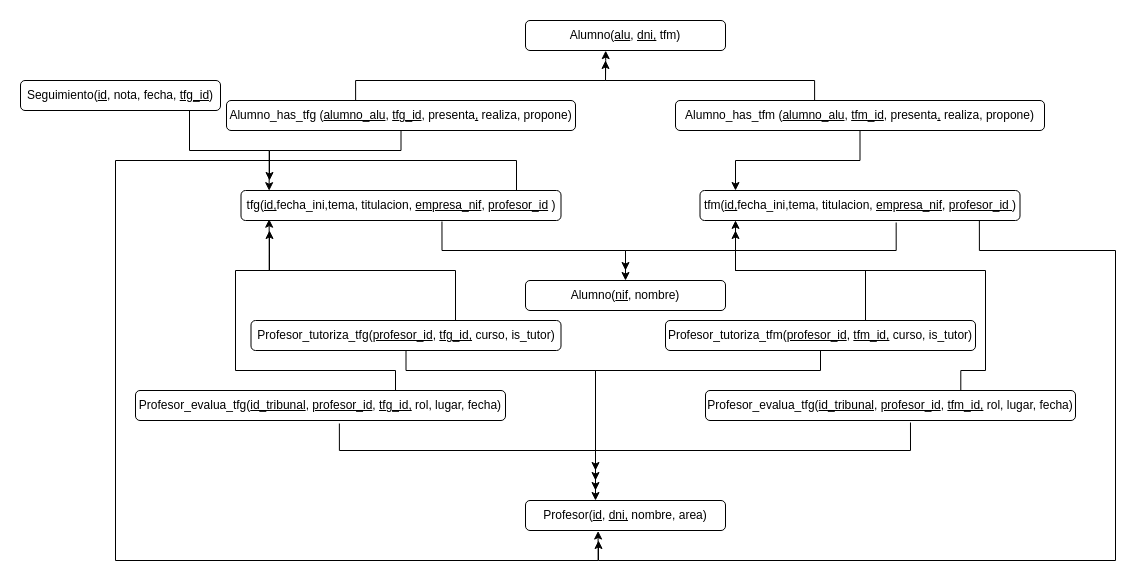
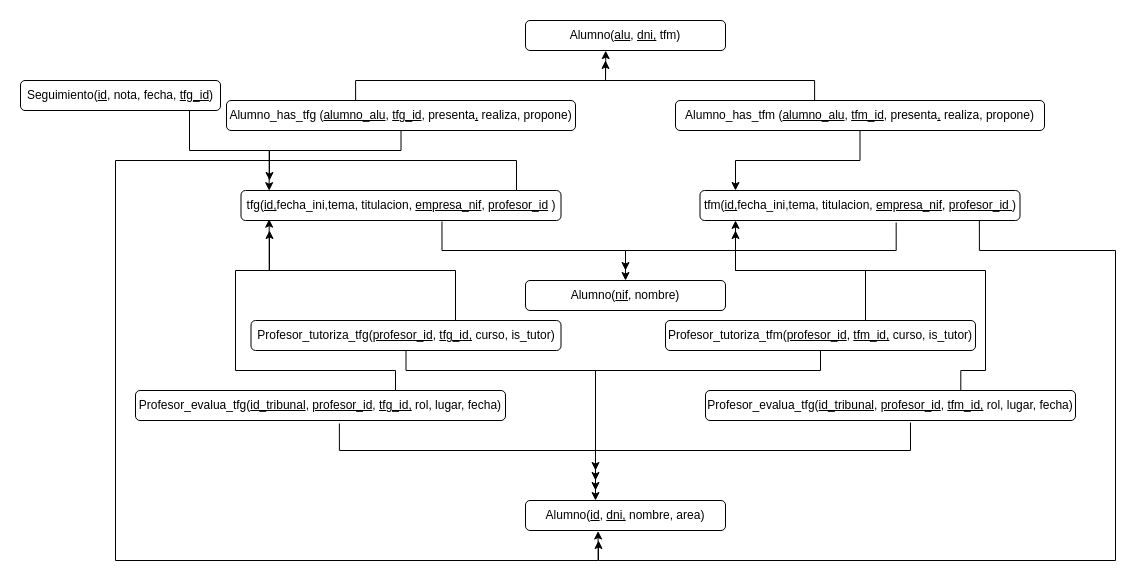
- <mxCell id="13" value="Profesor(&lt;u&gt;id&lt;/u&gt;,&amp;nbsp;&lt;u&gt;dni,&lt;/u&gt; nombre, area)" style="rounded=1;whiteSpace=wrap;html=1;" parent="1" vertex="1"><mxGeometry x="525" y="500" width="200" height="30" as="geometry" /></mxCell>
+ <mxCell id="13" value="Alumno(&lt;u&gt;id&lt;/u&gt;,&amp;nbsp;&lt;u&gt;dni,&lt;/u&gt; nombre, area)" style="rounded=1;whiteSpace=wrap;html=1;" parent="1" vertex="1"><mxGeometry x="525" y="500" width="200" height="30" as="geometry" /></mxCell>
